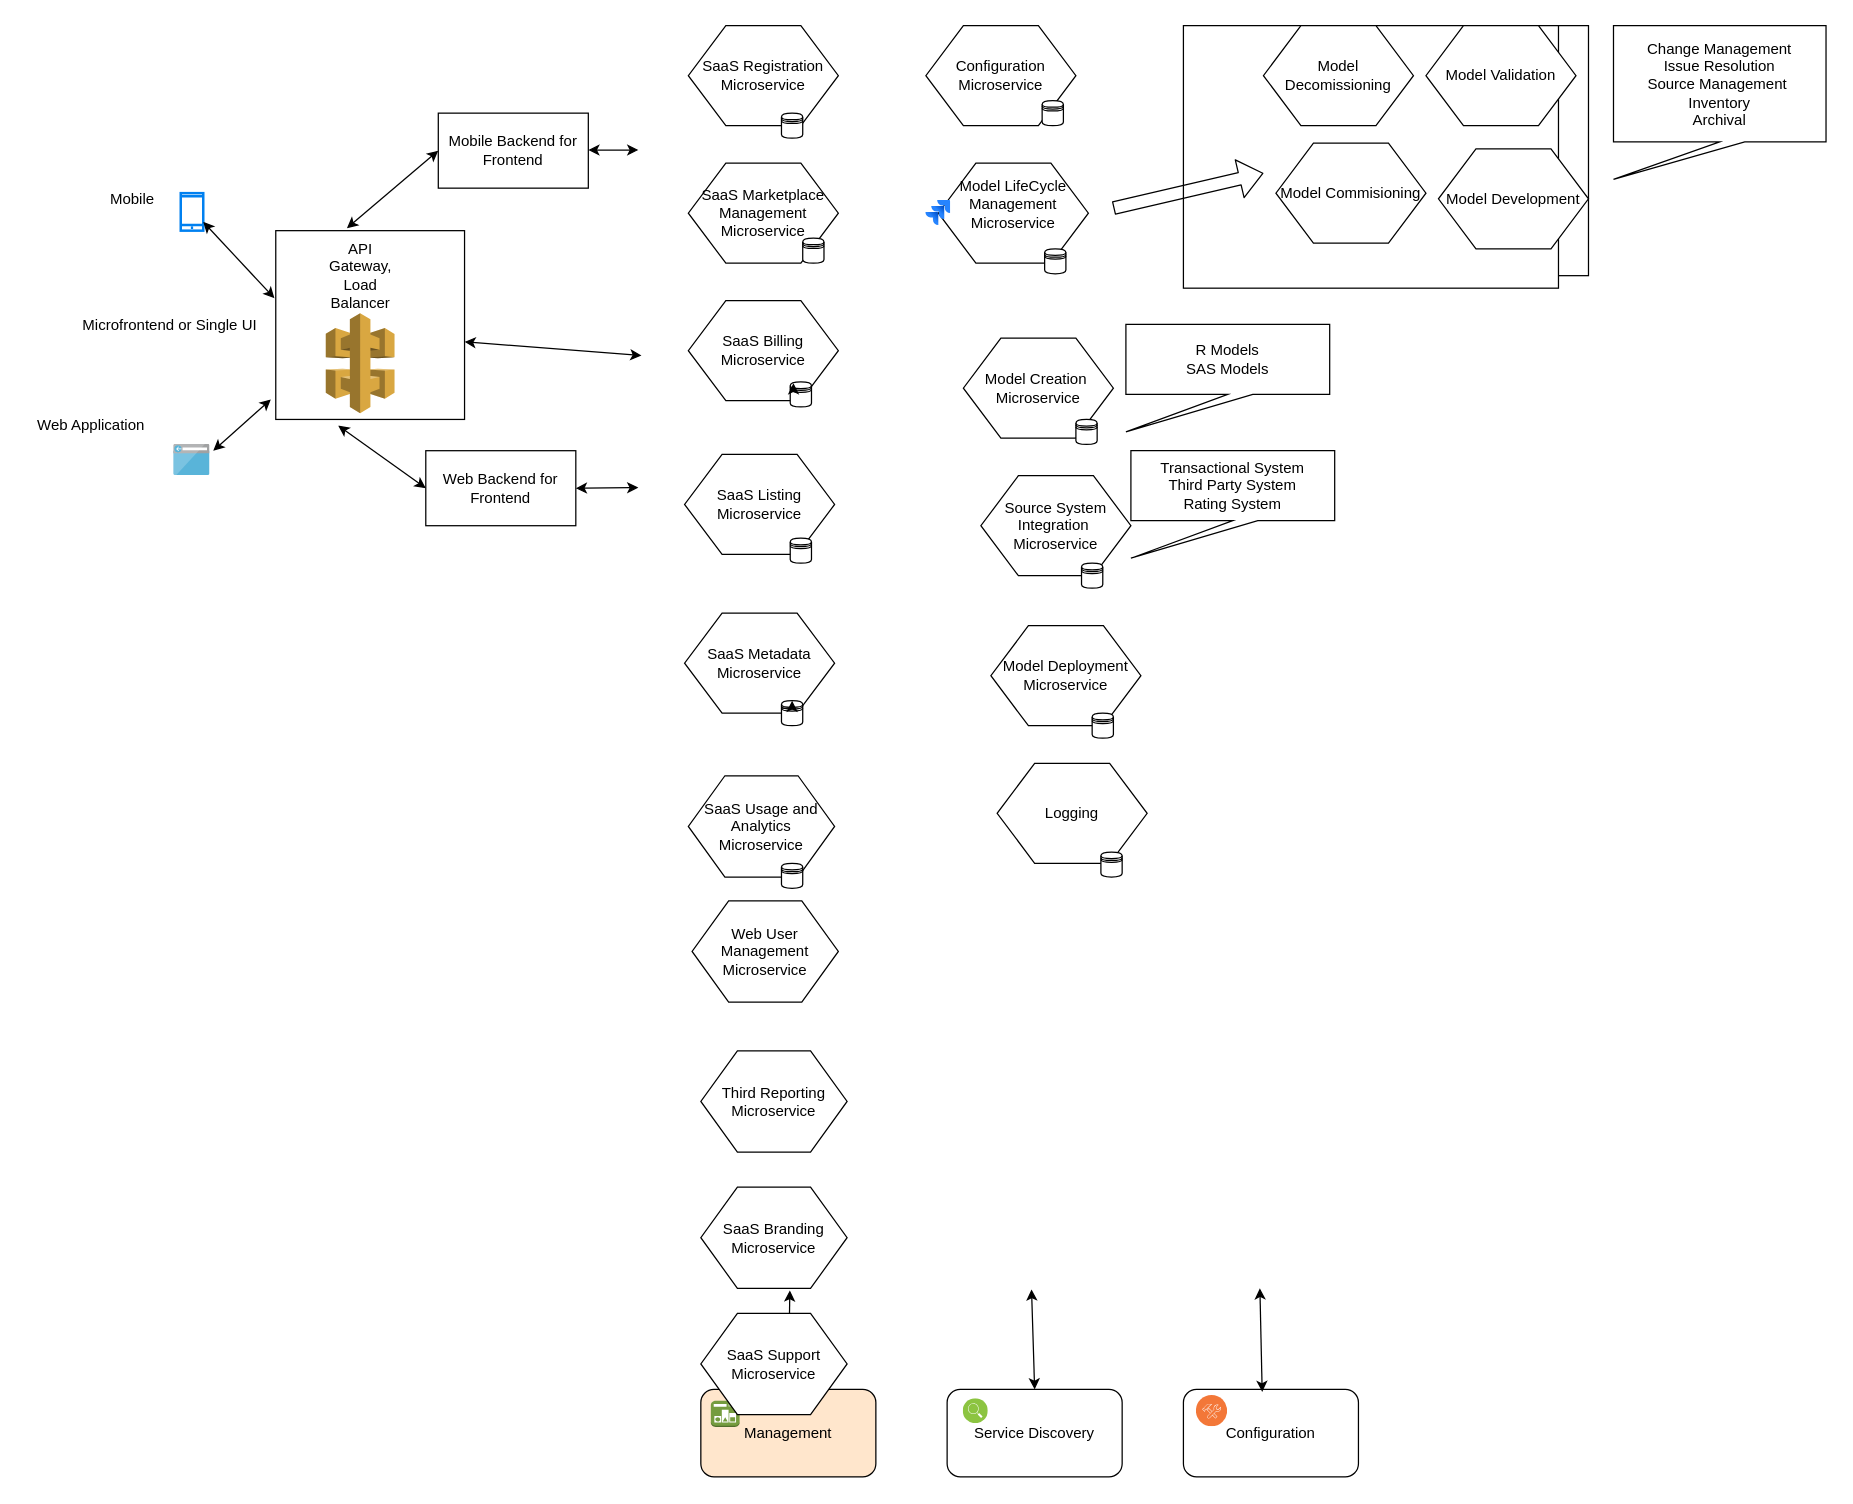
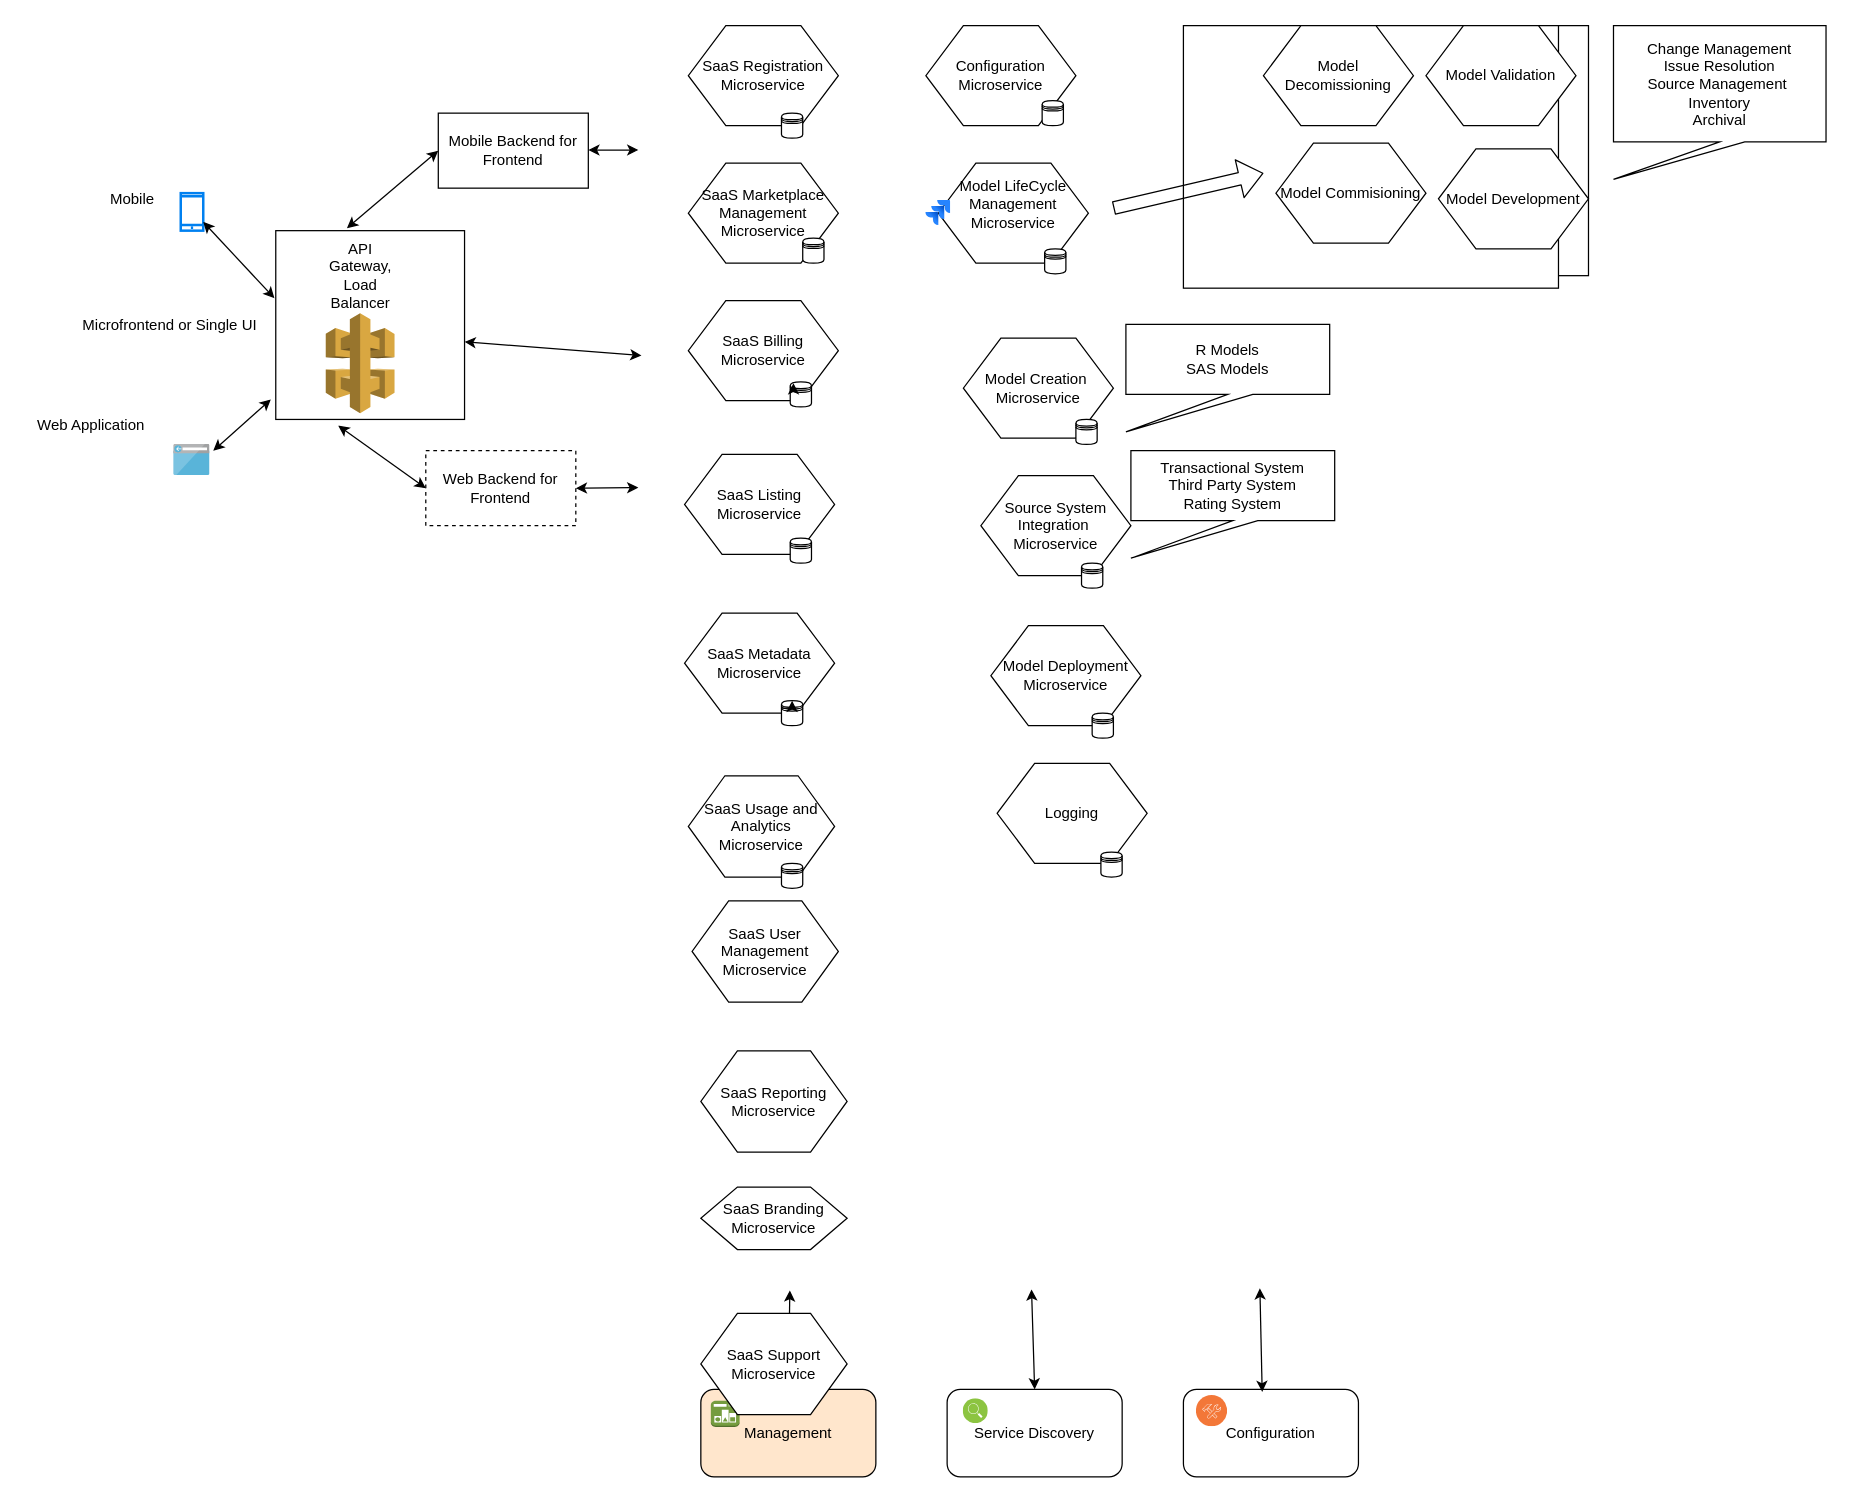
- <mxCell id="18" value="Web Backend for Frontend" style="rounded=0;whiteSpace=wrap;html=1;" parent="1" vertex="1"><mxGeometry x="340" y="360" width="120" height="60" as="geometry" /></mxCell>
+ <mxCell id="18" value="Web Backend for Frontend" style="rounded=0;whiteSpace=wrap;html=1;dashed=1;" parent="1" vertex="1"><mxGeometry x="340" y="360" width="120" height="60" as="geometry" /></mxCell>
- <mxCell id="60" value="Web User Management Microservice" style="shape=hexagon;perimeter=hexagonPerimeter2;whiteSpace=wrap;html=1;" vertex="1" parent="1"><mxGeometry x="553" y="720" width="117" height="81" as="geometry" /></mxCell>
+ <mxCell id="60" value="SaaS User Management Microservice" style="shape=hexagon;perimeter=hexagonPerimeter2;whiteSpace=wrap;html=1;" vertex="1" parent="1"><mxGeometry x="553" y="720" width="117" height="81" as="geometry" /></mxCell>
- <mxCell id="72" value="Third Reporting Microservice" style="shape=hexagon;perimeter=hexagonPerimeter2;whiteSpace=wrap;html=1;" vertex="1" parent="1"><mxGeometry x="560" y="840" width="117" height="81" as="geometry" /></mxCell>
+ <mxCell id="72" value="SaaS Reporting Microservice" style="shape=hexagon;perimeter=hexagonPerimeter2;whiteSpace=wrap;html=1;" vertex="1" parent="1"><mxGeometry x="560" y="840" width="117" height="81" as="geometry" /></mxCell>
- <mxCell id="73" value="SaaS Branding Microservice" style="shape=hexagon;perimeter=hexagonPerimeter2;whiteSpace=wrap;html=1;" vertex="1" parent="1"><mxGeometry x="560" y="949" width="117" height="81" as="geometry" /></mxCell>
+ <mxCell id="73" value="SaaS Branding Microservice" style="shape=hexagon;perimeter=hexagonPerimeter2;whiteSpace=wrap;html=1;" vertex="1" parent="1"><mxGeometry x="560" y="949" width="117" height="50" as="geometry" /></mxCell>
